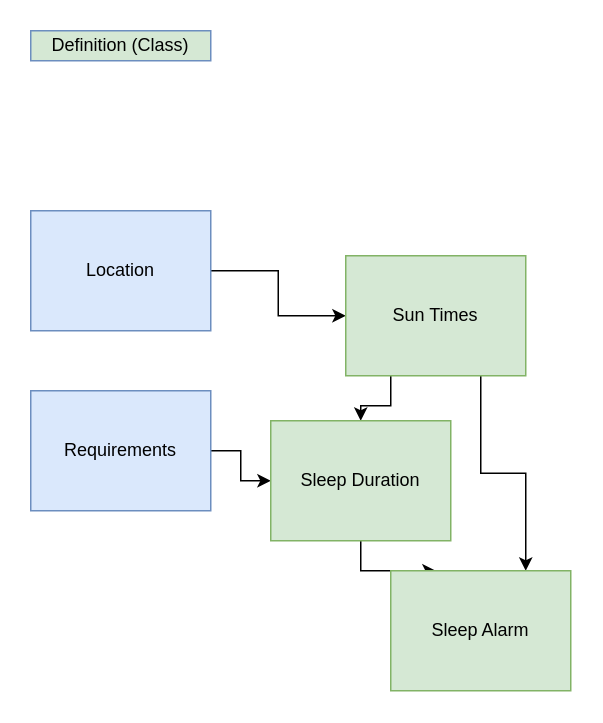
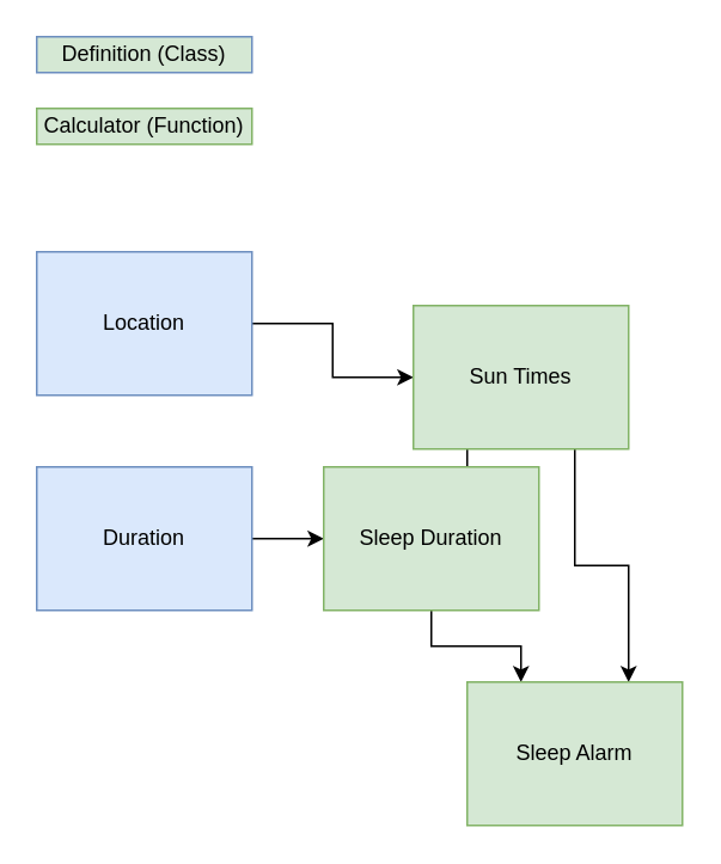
+ <mxCell id="12" value="Calculator (Function)" style="rounded=0;whiteSpace=wrap;html=1;fillColor=#d5e8d4;strokeColor=#82b366;" vertex="1" parent="1"><mxGeometry x="20" y="60" width="120" height="20" as="geometry" /></mxCell>
- <mxCell id="5" value="Requirements" style="rounded=0;whiteSpace=wrap;html=1;fillColor=#dae8fc;strokeColor=#6c8ebf;" vertex="1" parent="1"><mxGeometry x="20" y="260" width="120" height="80" as="geometry" /></mxCell>
+ <mxCell id="5" value="Duration" style="rounded=0;whiteSpace=wrap;html=1;fillColor=#dae8fc;strokeColor=#6c8ebf;" vertex="1" parent="1"><mxGeometry x="20" y="260" width="120" height="80" as="geometry" /></mxCell>
- <mxCell id="10" value="Sleep Duration" style="rounded=0;whiteSpace=wrap;html=1;fillColor=#d5e8d4;strokeColor=#82b366;" vertex="1" parent="1"><mxGeometry x="180" y="280" width="120" height="80" as="geometry" /></mxCell>
+ <mxCell id="10" value="Sleep Duration" style="rounded=0;whiteSpace=wrap;html=1;fillColor=#d5e8d4;strokeColor=#82b366;" vertex="1" parent="1"><mxGeometry x="180" y="260" width="120" height="80" as="geometry" /></mxCell>
